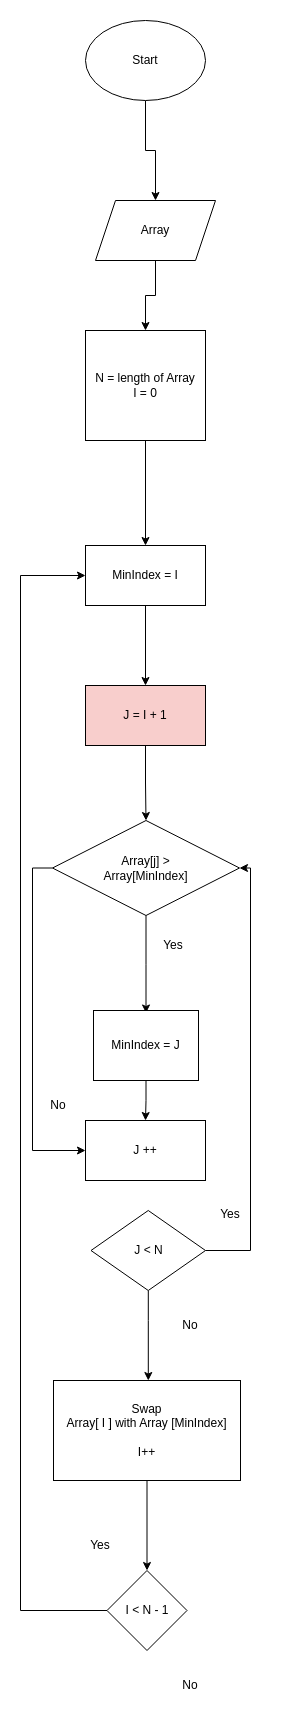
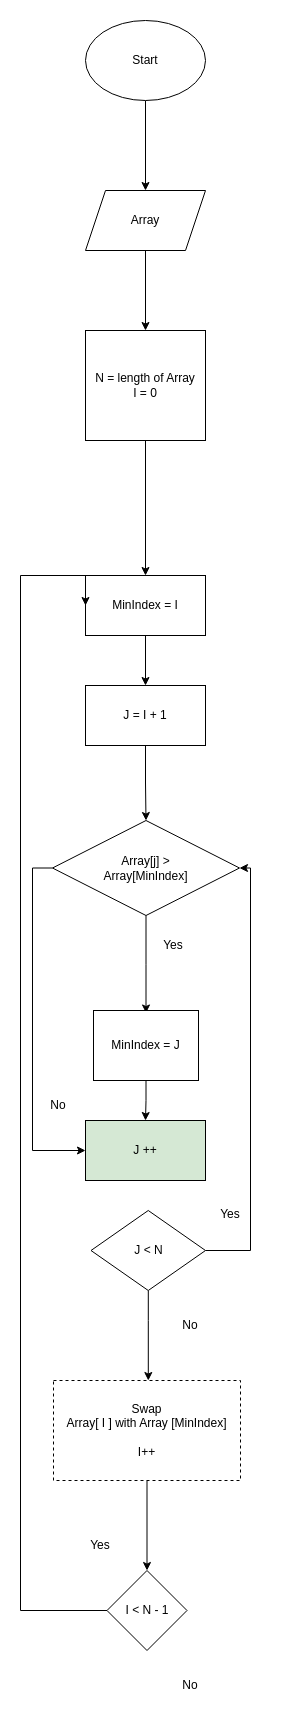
- <mxCell id="6" value="Array" style="shape=parallelogram;perimeter=parallelogramPerimeter;whiteSpace=wrap;html=1;fixedSize=1;" vertex="1" parent="1"><mxGeometry x="95" y="200" width="120" height="60" as="geometry" /></mxCell>
+ <mxCell id="6" value="Array" style="shape=parallelogram;perimeter=parallelogramPerimeter;whiteSpace=wrap;html=1;fixedSize=1;" vertex="1" parent="1"><mxGeometry x="85" y="190" width="120" height="60" as="geometry" /></mxCell>
- <mxCell id="10" value="MinIndex = I" style="whiteSpace=wrap;html=1;" vertex="1" parent="1"><mxGeometry x="85" y="545" width="120" height="60" as="geometry" /></mxCell>
+ <mxCell id="10" value="MinIndex = I" style="whiteSpace=wrap;html=1;" vertex="1" parent="1"><mxGeometry x="85" y="575" width="120" height="60" as="geometry" /></mxCell>
- <mxCell id="12" value="J = I + 1" style="whiteSpace=wrap;html=1;fillColor=#f8cecc;" vertex="1" parent="1"><mxGeometry x="85" y="685" width="120" height="60" as="geometry" /></mxCell>
+ <mxCell id="12" value="J = I + 1" style="whiteSpace=wrap;html=1;" vertex="1" parent="1"><mxGeometry x="85" y="685" width="120" height="60" as="geometry" /></mxCell>
- <mxCell id="32" value="J ++" style="whiteSpace=wrap;html=1;rounded=0;" vertex="1" parent="1"><mxGeometry x="85" y="1120" width="120" height="60" as="geometry" /></mxCell>
+ <mxCell id="32" value="J ++" style="whiteSpace=wrap;html=1;rounded=0;fillColor=#d5e8d4;" vertex="1" parent="1"><mxGeometry x="85" y="1120" width="120" height="60" as="geometry" /></mxCell>
- <mxCell id="20" value="Swap&lt;br&gt;Array[ I ] with Array [MinIndex]&lt;br&gt;&lt;br&gt;I++" style="whiteSpace=wrap;html=1;" vertex="1" parent="1"><mxGeometry x="53" y="1380" width="187" height="100" as="geometry" /></mxCell>
+ <mxCell id="20" value="Swap&lt;br&gt;Array[ I ] with Array [MinIndex]&lt;br&gt;&lt;br&gt;I++" style="whiteSpace=wrap;html=1;dashed=1;" vertex="1" parent="1"><mxGeometry x="53" y="1380" width="187" height="100" as="geometry" /></mxCell>
